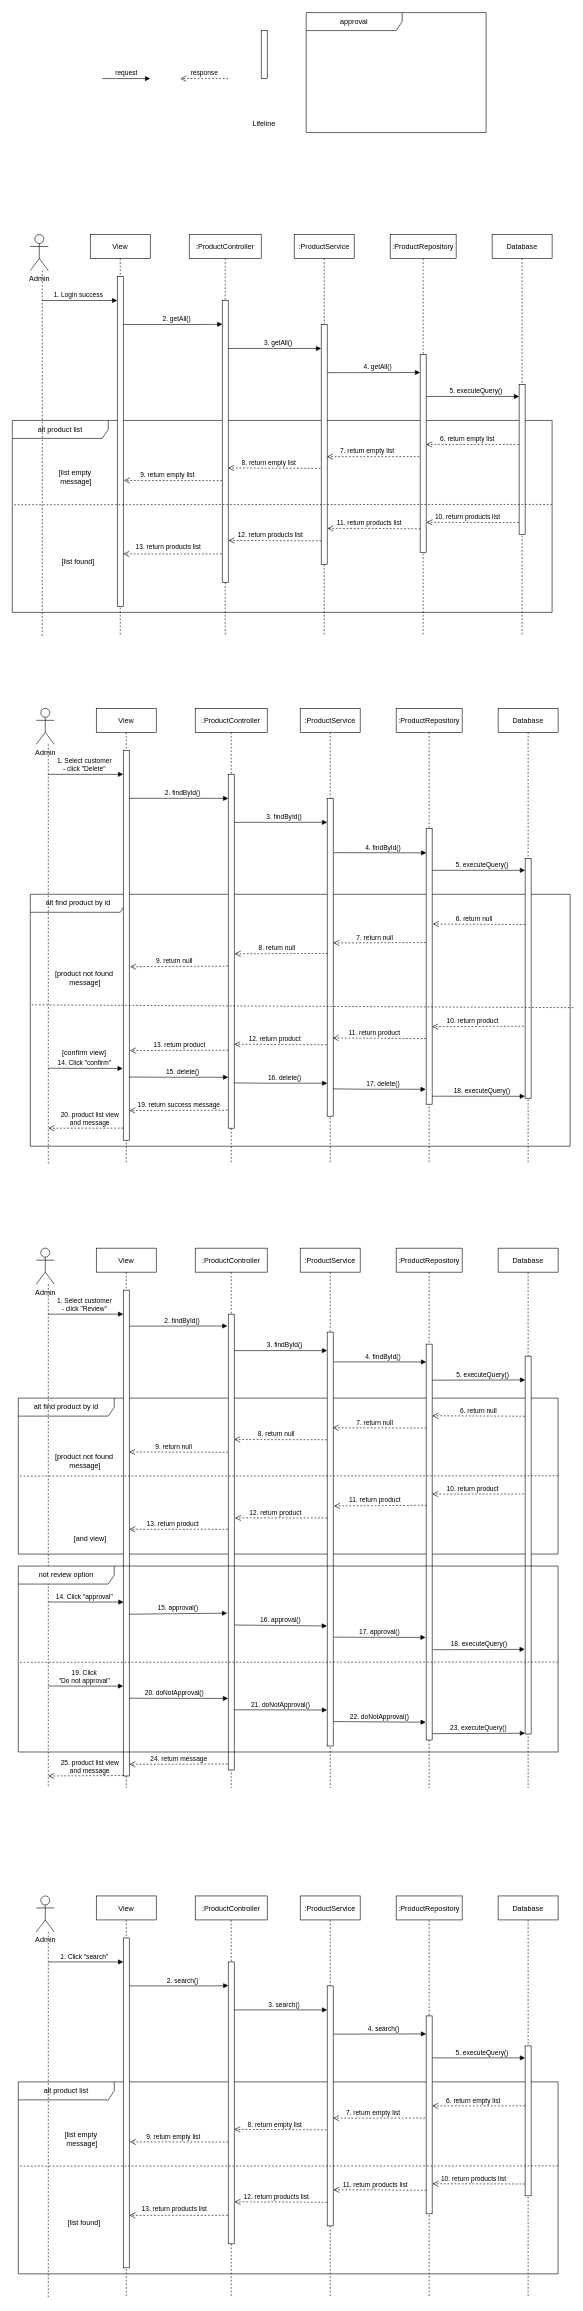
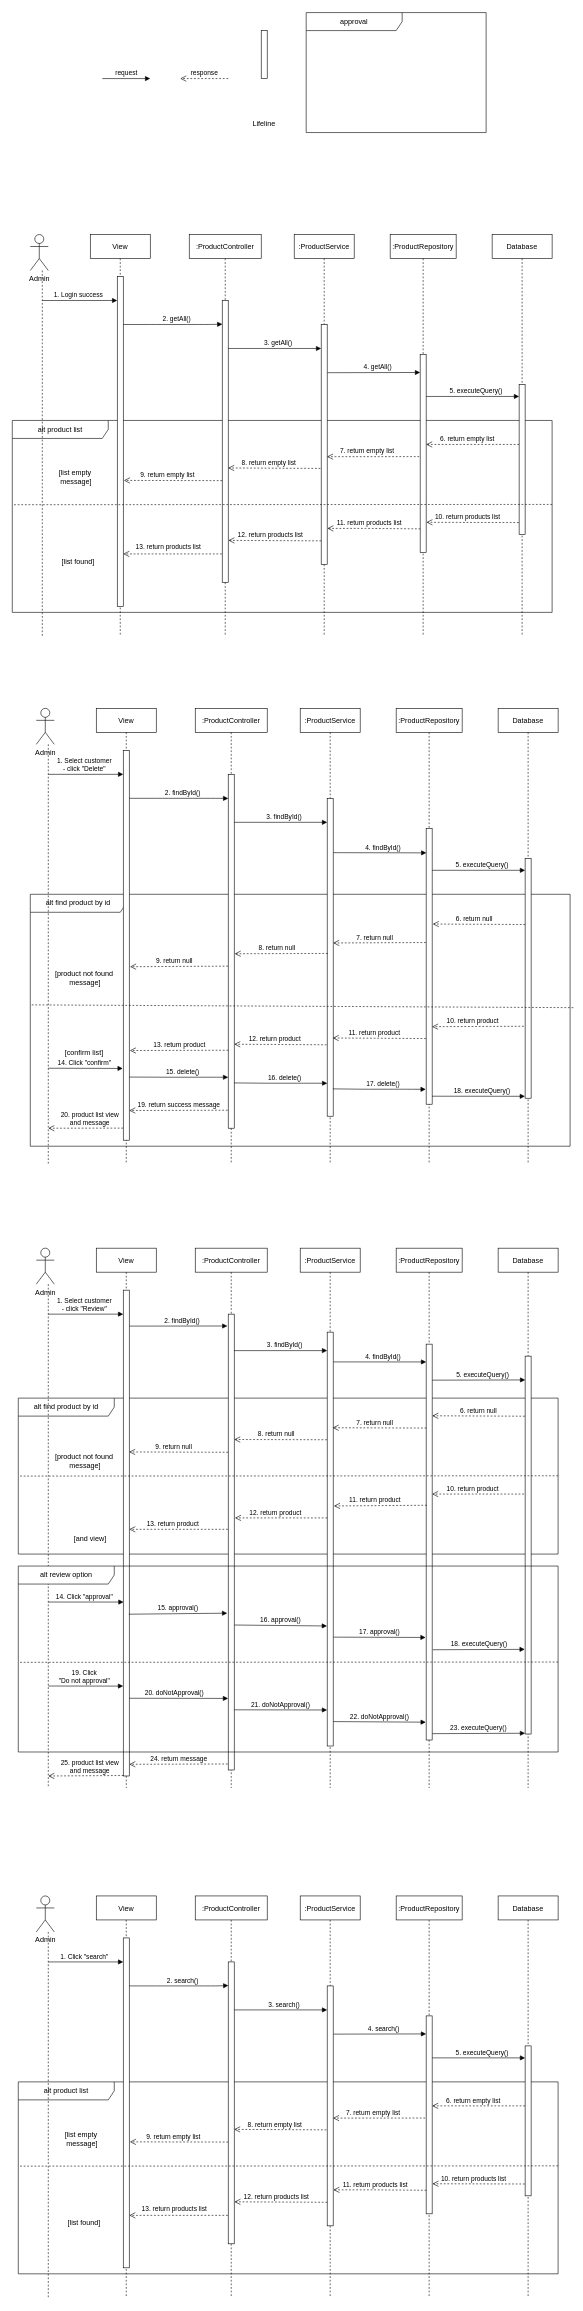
- <mxCell id="64" value="[confirm view]" style="text;html=1;strokeColor=none;fillColor=none;align=center;verticalAlign=middle;whiteSpace=wrap;rounded=0;" parent="1" vertex="1"><mxGeometry x="80" y="1740" width="120" height="30" as="geometry" /></mxCell>
+ <mxCell id="64" value="[confirm list]" style="text;html=1;strokeColor=none;fillColor=none;align=center;verticalAlign=middle;whiteSpace=wrap;rounded=0;" parent="1" vertex="1"><mxGeometry x="80" y="1740" width="120" height="30" as="geometry" /></mxCell>
- <mxCell id="111" value="not review option" style="shape=umlFrame;whiteSpace=wrap;html=1;width=160;height=30;" parent="1" vertex="1"><mxGeometry x="30" y="2610" width="900" height="310" as="geometry" /></mxCell>
+ <mxCell id="111" value="alt review option" style="shape=umlFrame;whiteSpace=wrap;html=1;width=160;height=30;" parent="1" vertex="1"><mxGeometry x="30" y="2610" width="900" height="310" as="geometry" /></mxCell>
